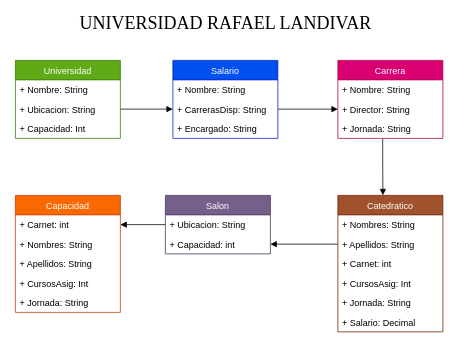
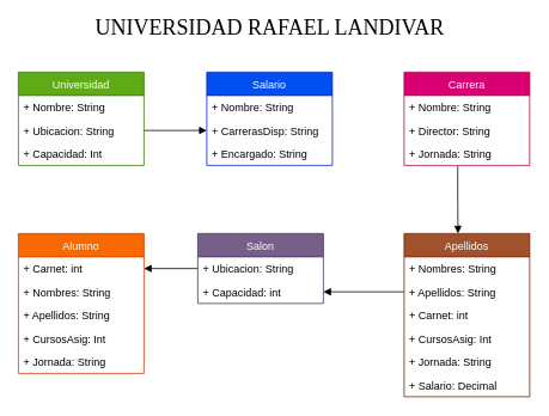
- <mxCell id="3" value="" style="endArrow=block;endFill=1;html=1;edgeStyle=orthogonalEdgeStyle;align=left;verticalAlign=top;entryX=0;entryY=0.5;entryDx=0;entryDy=0;exitX=1;exitY=0.5;exitDx=0;exitDy=0;" edge="1" parent="1" source="13" target="26"><mxGeometry x="0.001" y="43" relative="1" as="geometry"><mxPoint x="420" y="150.004" as="sourcePoint" /><mxPoint x="420.28" y="225.25" as="targetPoint" /><mxPoint x="-3" y="-15" as="offset" /></mxGeometry></mxCell>
- <mxCell id="18" value="Capacidad" style="swimlane;fontStyle=0;childLayout=stackLayout;horizontal=1;startSize=26;fillColor=#fa6800;horizontalStack=0;resizeParent=1;resizeParentMax=0;resizeLast=0;collapsible=1;marginBottom=0;strokeColor=#C73500;fontColor=#ffffff;" vertex="1" parent="1"><mxGeometry x="20" y="260" width="140" height="156" as="geometry" /></mxCell>
+ <mxCell id="18" value="Alumno" style="swimlane;fontStyle=0;childLayout=stackLayout;horizontal=1;startSize=26;fillColor=#fa6800;horizontalStack=0;resizeParent=1;resizeParentMax=0;resizeLast=0;collapsible=1;marginBottom=0;strokeColor=#C73500;fontColor=#ffffff;" vertex="1" parent="1"><mxGeometry x="20" y="260" width="140" height="156" as="geometry" /></mxCell>
- <mxCell id="28" value="Catedratico" style="swimlane;fontStyle=0;childLayout=stackLayout;horizontal=1;startSize=26;fillColor=#a0522d;horizontalStack=0;resizeParent=1;resizeParentMax=0;resizeLast=0;collapsible=1;marginBottom=0;strokeColor=#6D1F00;fontColor=#ffffff;" vertex="1" parent="1"><mxGeometry x="450" y="260" width="140" height="182" as="geometry" /></mxCell>
+ <mxCell id="28" value="Apellidos" style="swimlane;fontStyle=0;childLayout=stackLayout;horizontal=1;startSize=26;fillColor=#a0522d;horizontalStack=0;resizeParent=1;resizeParentMax=0;resizeLast=0;collapsible=1;marginBottom=0;strokeColor=#6D1F00;fontColor=#ffffff;" vertex="1" parent="1"><mxGeometry x="450" y="260" width="140" height="182" as="geometry" /></mxCell>
